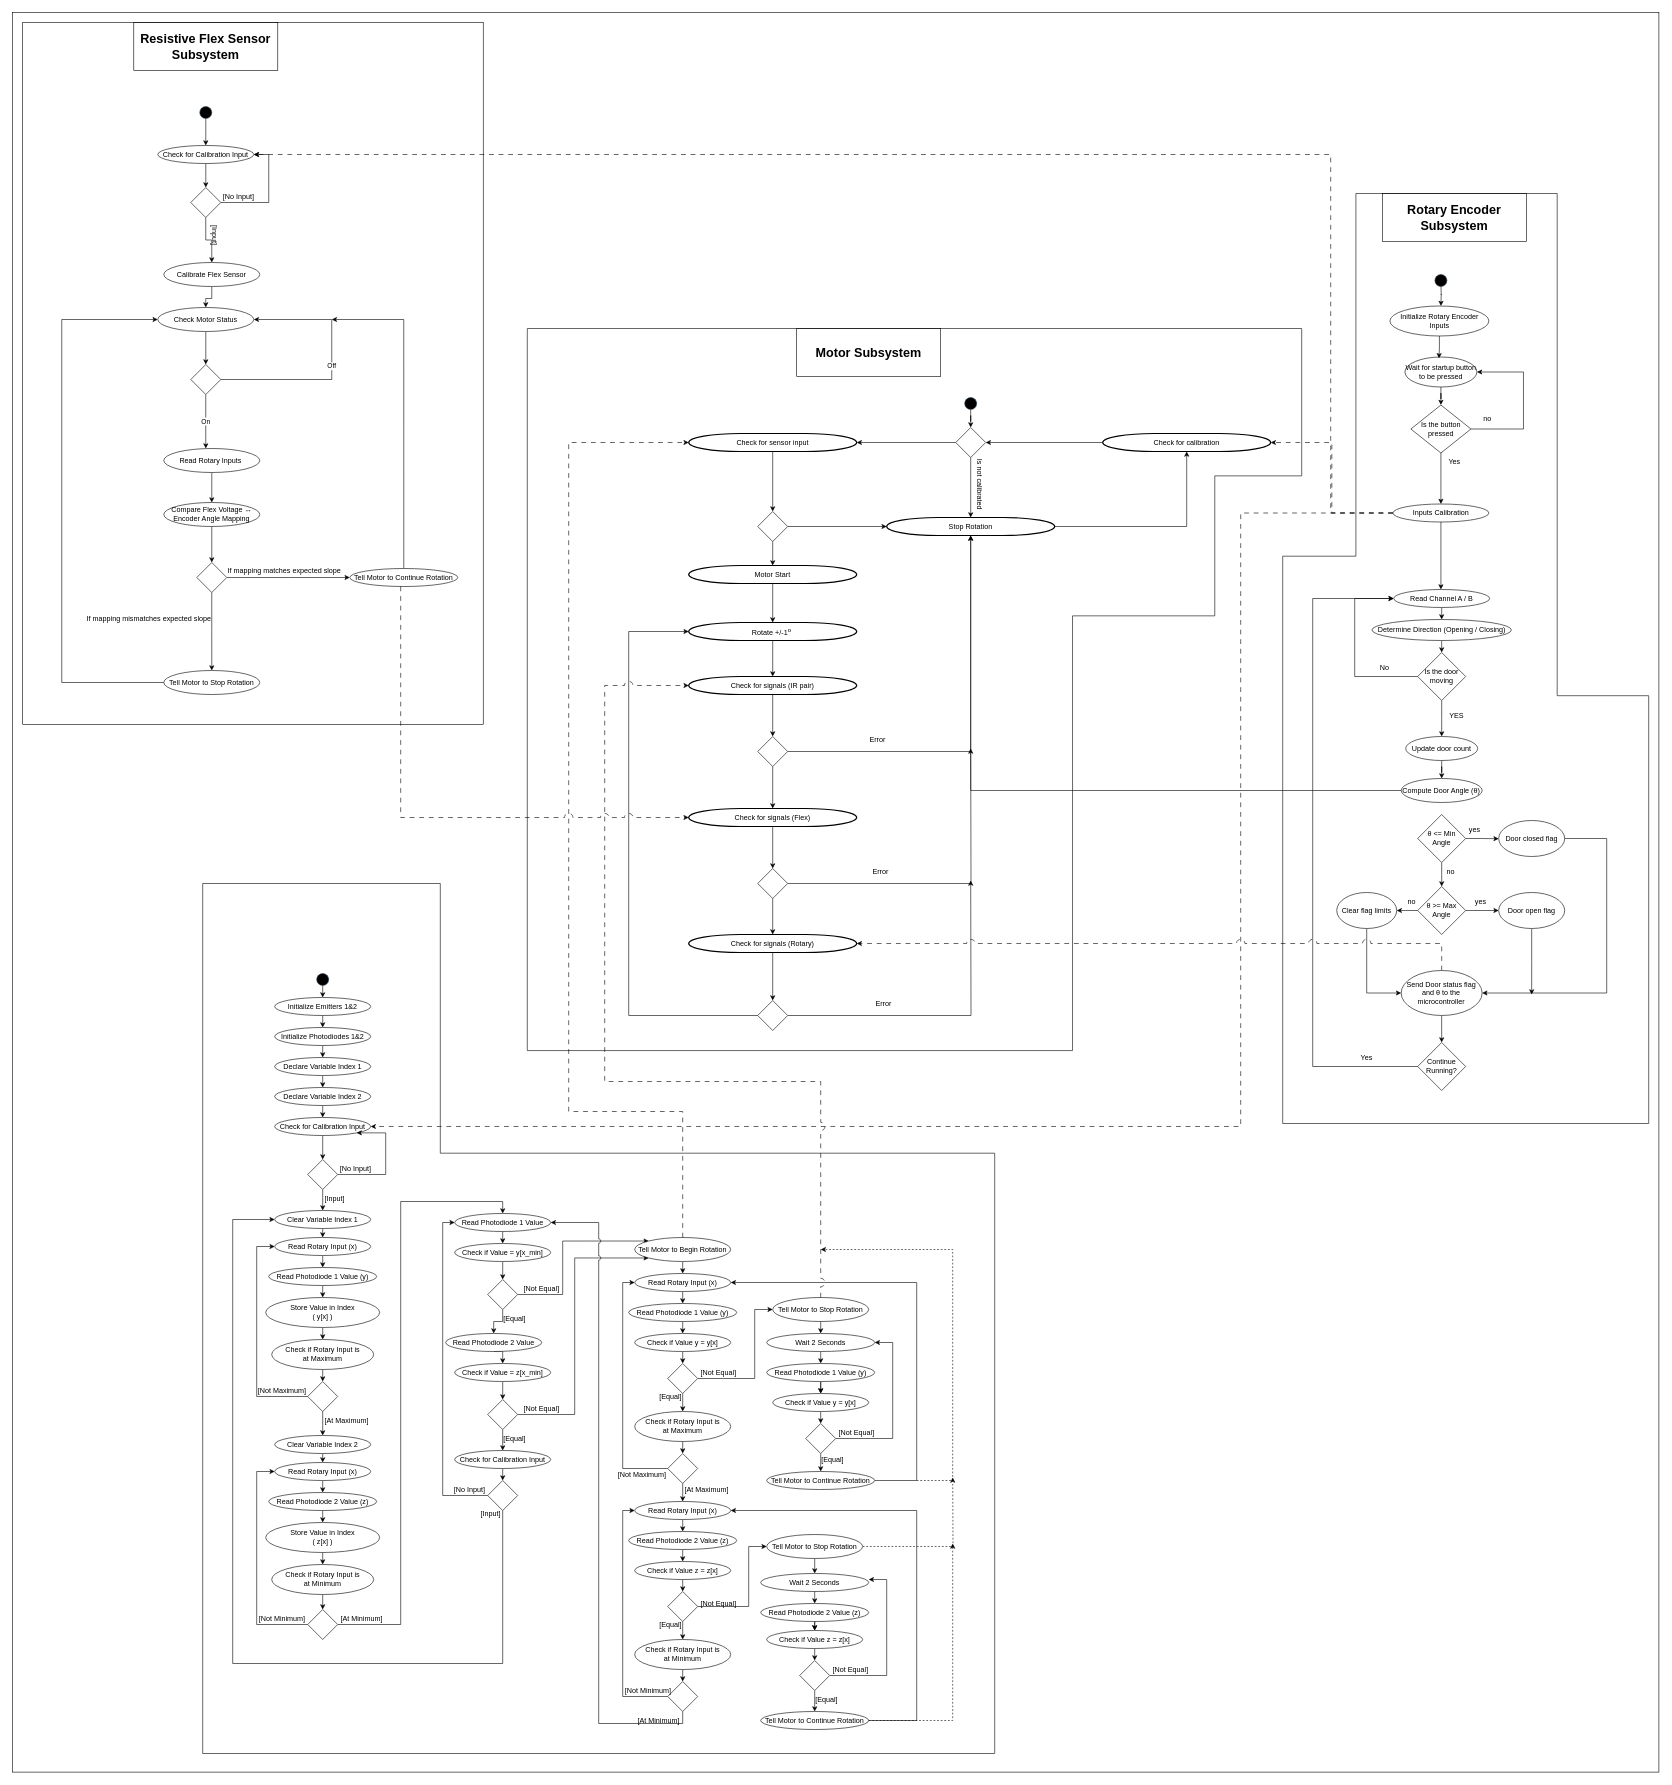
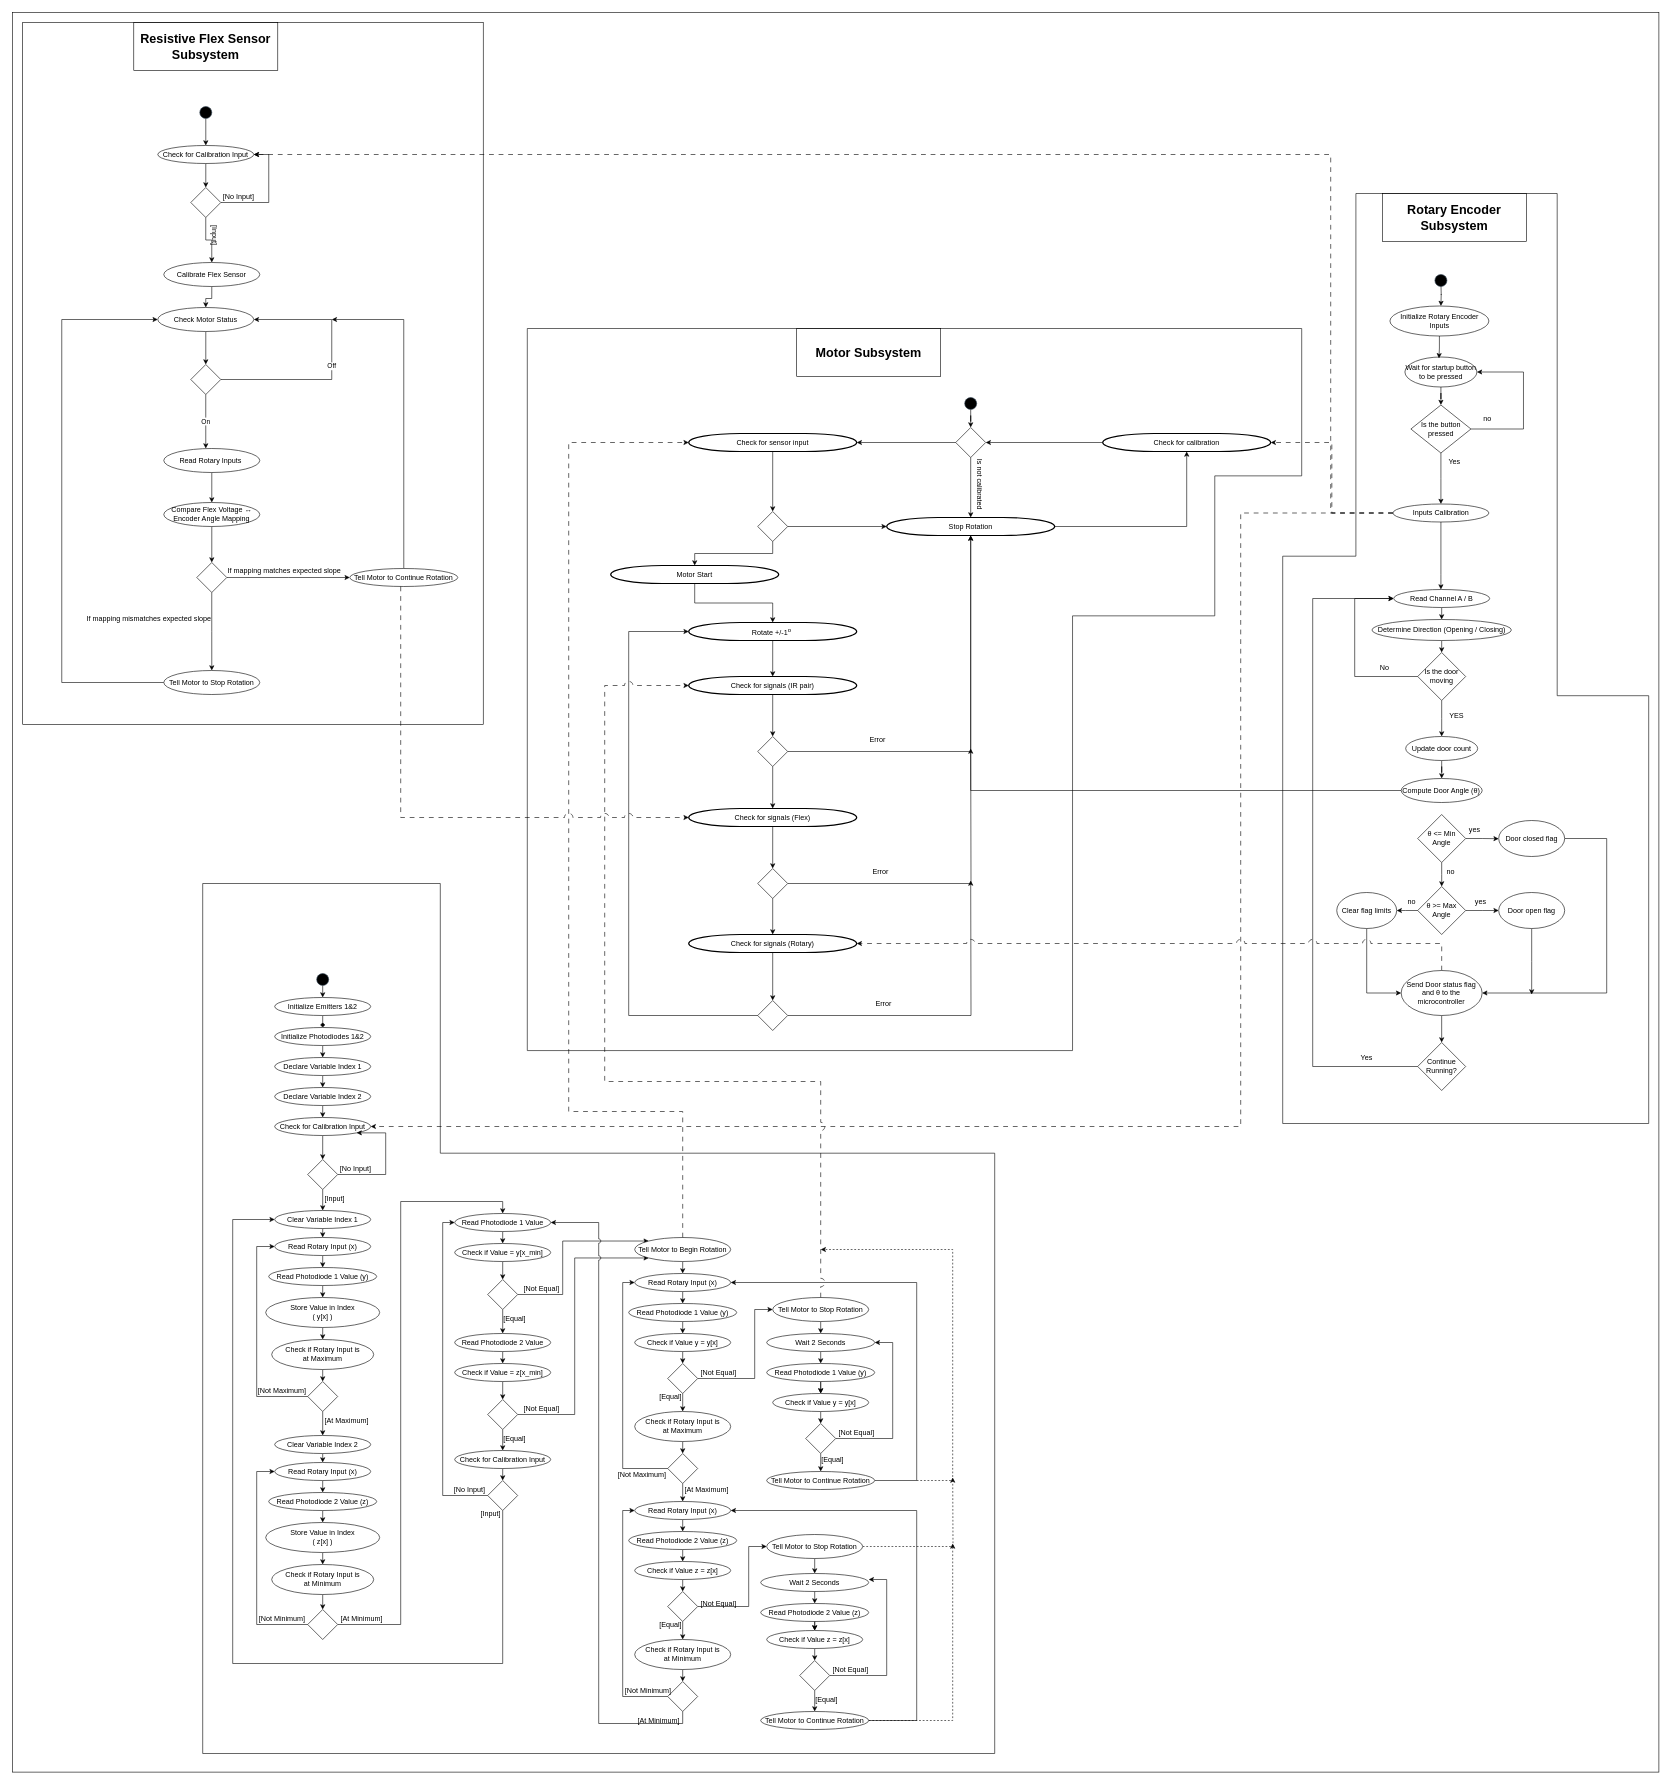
- <mxCell id="252" value="Motor Start" style="strokeWidth=2;html=1;shape=mxgraph.flowchart.terminator;whiteSpace=wrap;" vertex="1" parent="1"><mxGeometry x="1147" y="942" width="280" height="30" as="geometry" /></mxCell>
+ <mxCell id="252" value="Motor Start" style="strokeWidth=2;html=1;shape=mxgraph.flowchart.terminator;whiteSpace=wrap;" vertex="1" parent="1"><mxGeometry x="1017" y="942" width="280" height="30" as="geometry" /></mxCell>
- <mxCell id="17" style="edgeStyle=orthogonalEdgeStyle;rounded=0;orthogonalLoop=1;jettySize=auto;html=1;exitX=0.5;exitY=1;exitDx=0;exitDy=0;entryX=0.5;entryY=0;entryDx=0;entryDy=0;" edge="1" parent="1" source="18" target="20"><mxGeometry relative="1" as="geometry" /></mxCell>
+ <mxCell id="17" style="edgeStyle=orthogonalEdgeStyle;rounded=0;orthogonalLoop=1;jettySize=auto;html=1;exitX=0.5;exitY=1;exitDx=0;exitDy=0;entryX=0.5;entryY=0;entryDx=0;entryDy=0;endArrow=diamond;" edge="1" parent="1" source="18" target="20"><mxGeometry relative="1" as="geometry" /></mxCell>
- <mxCell id="71" value="Read Photodiode 2 Value" style="ellipse;whiteSpace=wrap;html=1;" vertex="1" parent="1"><mxGeometry x="742" y="2222" width="160" height="30" as="geometry" /></mxCell>
+ <mxCell id="71" value="Read Photodiode 2 Value" style="ellipse;whiteSpace=wrap;html=1;" vertex="1" parent="1"><mxGeometry x="757" y="2222" width="160" height="30" as="geometry" /></mxCell>
